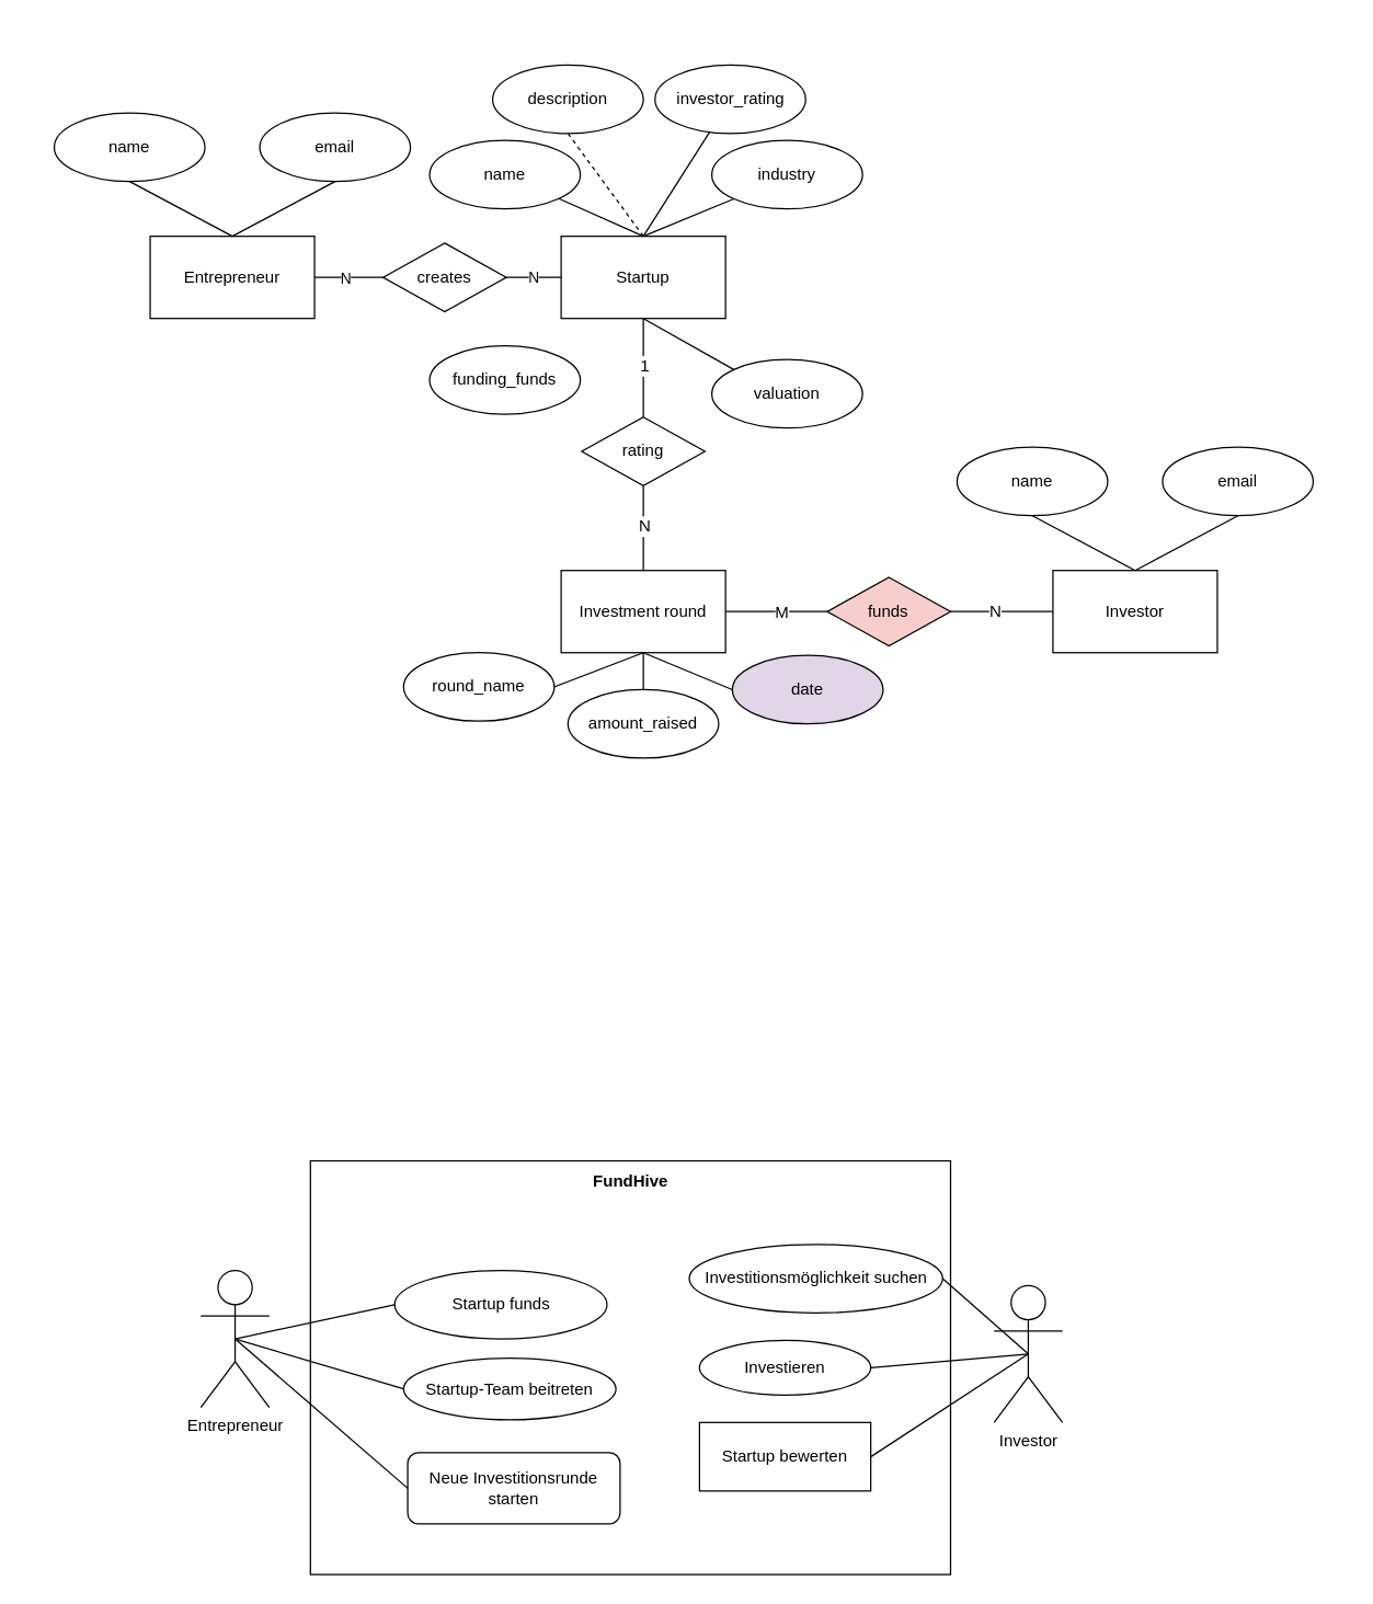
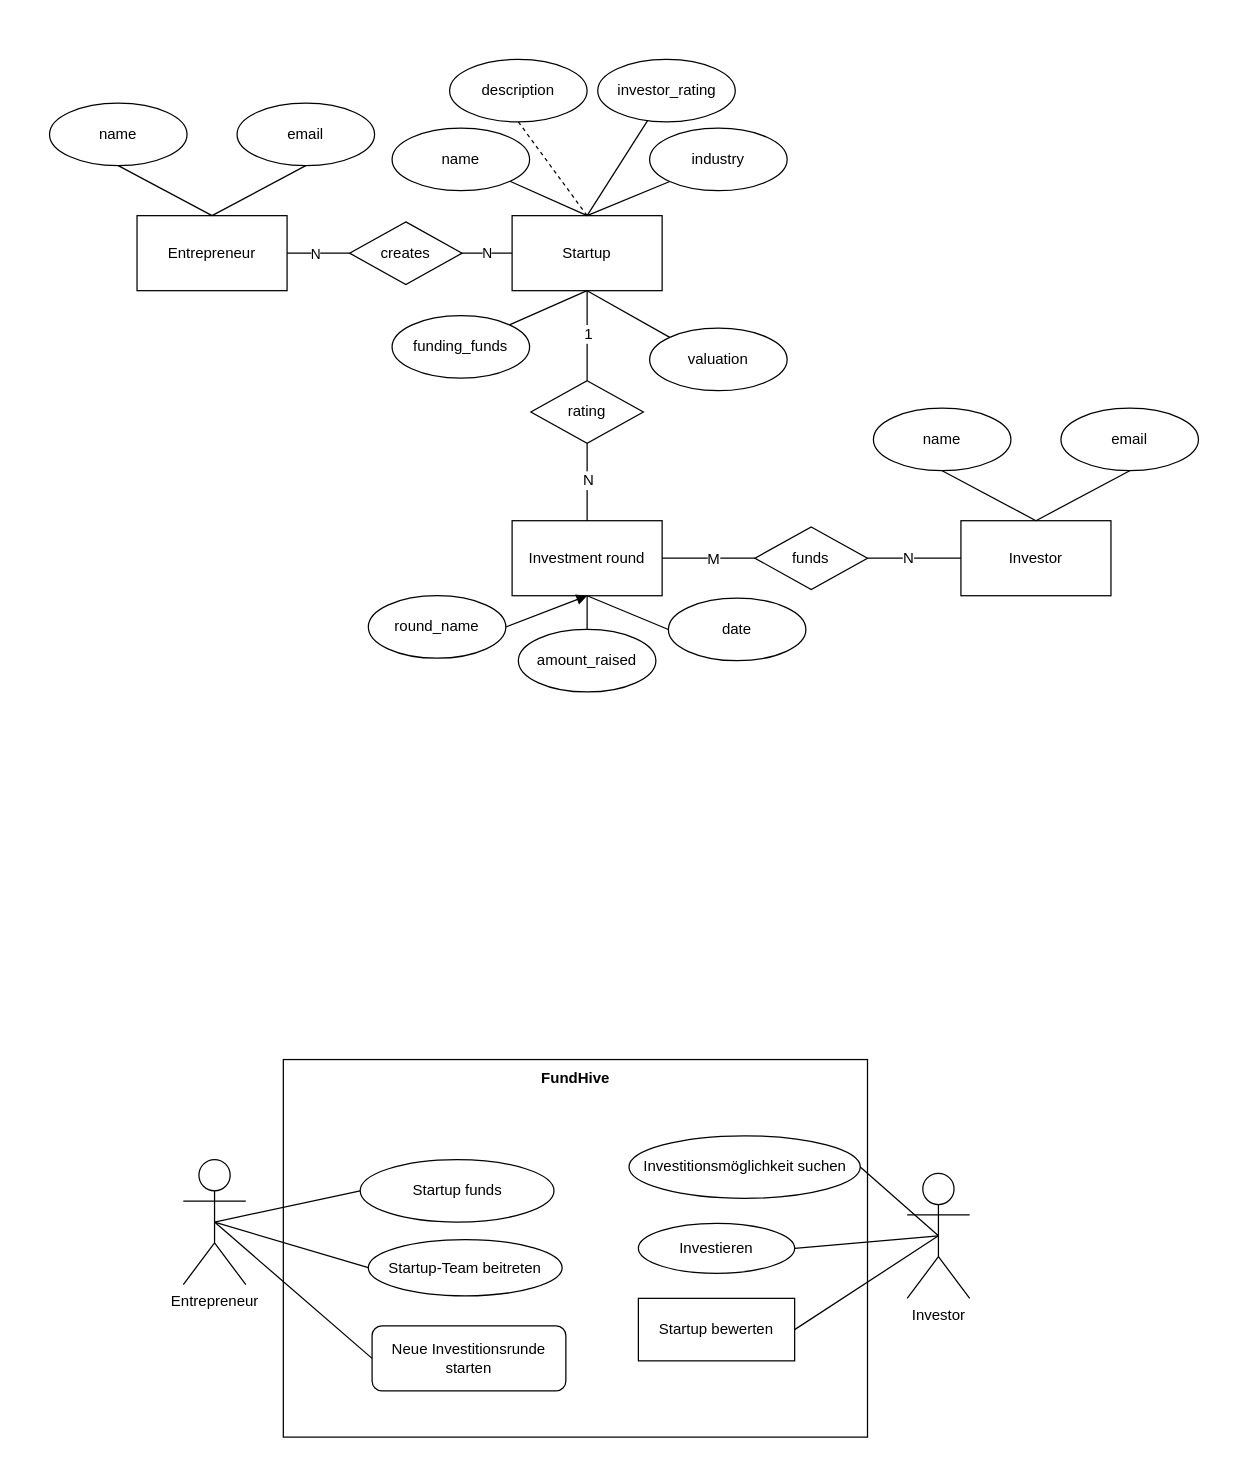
+ <mxCell id="27" value="" style="endArrow=none;html=1;rounded=0;entryX=0.5;entryY=1;entryDx=0;entryDy=0;exitX=1;exitY=0;exitDx=0;exitDy=0;" parent="1" source="20" target="4" edge="1"><mxGeometry width="50" height="50" relative="1" as="geometry"><mxPoint x="389" y="292" as="sourcePoint" /><mxPoint x="439" y="242" as="targetPoint" /></mxGeometry></mxCell>
- <mxCell id="53" value="funds" style="rhombus;whiteSpace=wrap;html=1;fillColor=#f8cecc;" parent="1" vertex="1"><mxGeometry x="603.27" y="421" width="90" height="50" as="geometry" /></mxCell>
+ <mxCell id="53" value="funds" style="rhombus;whiteSpace=wrap;html=1;" parent="1" vertex="1"><mxGeometry x="603.27" y="421" width="90" height="50" as="geometry" /></mxCell>
- <mxCell id="59" value="" style="endArrow=none;html=1;rounded=0;entryX=0.5;entryY=1;entryDx=0;entryDy=0;exitX=1;exitY=0.5;exitDx=0;exitDy=0;" parent="1" source="56" target="47" edge="1"><mxGeometry width="50" height="50" relative="1" as="geometry"><mxPoint x="569" y="431" as="sourcePoint" /><mxPoint x="619" y="381" as="targetPoint" /></mxGeometry></mxCell>
+ <mxCell id="59" value="" style="endArrow=block;html=1;rounded=0;entryX=0.5;entryY=1;entryDx=0;entryDy=0;exitX=1;exitY=0.5;exitDx=0;exitDy=0;" parent="1" source="56" target="47" edge="1"><mxGeometry width="50" height="50" relative="1" as="geometry"><mxPoint x="569" y="431" as="sourcePoint" /><mxPoint x="619" y="381" as="targetPoint" /></mxGeometry></mxCell>
- <mxCell id="58" value="date" style="ellipse;whiteSpace=wrap;html=1;fillColor=#e1d5e7;" parent="1" vertex="1"><mxGeometry x="534" y="478" width="110" height="50" as="geometry" /></mxCell>
+ <mxCell id="58" value="date" style="ellipse;whiteSpace=wrap;html=1;" parent="1" vertex="1"><mxGeometry x="534" y="478" width="110" height="50" as="geometry" /></mxCell>
